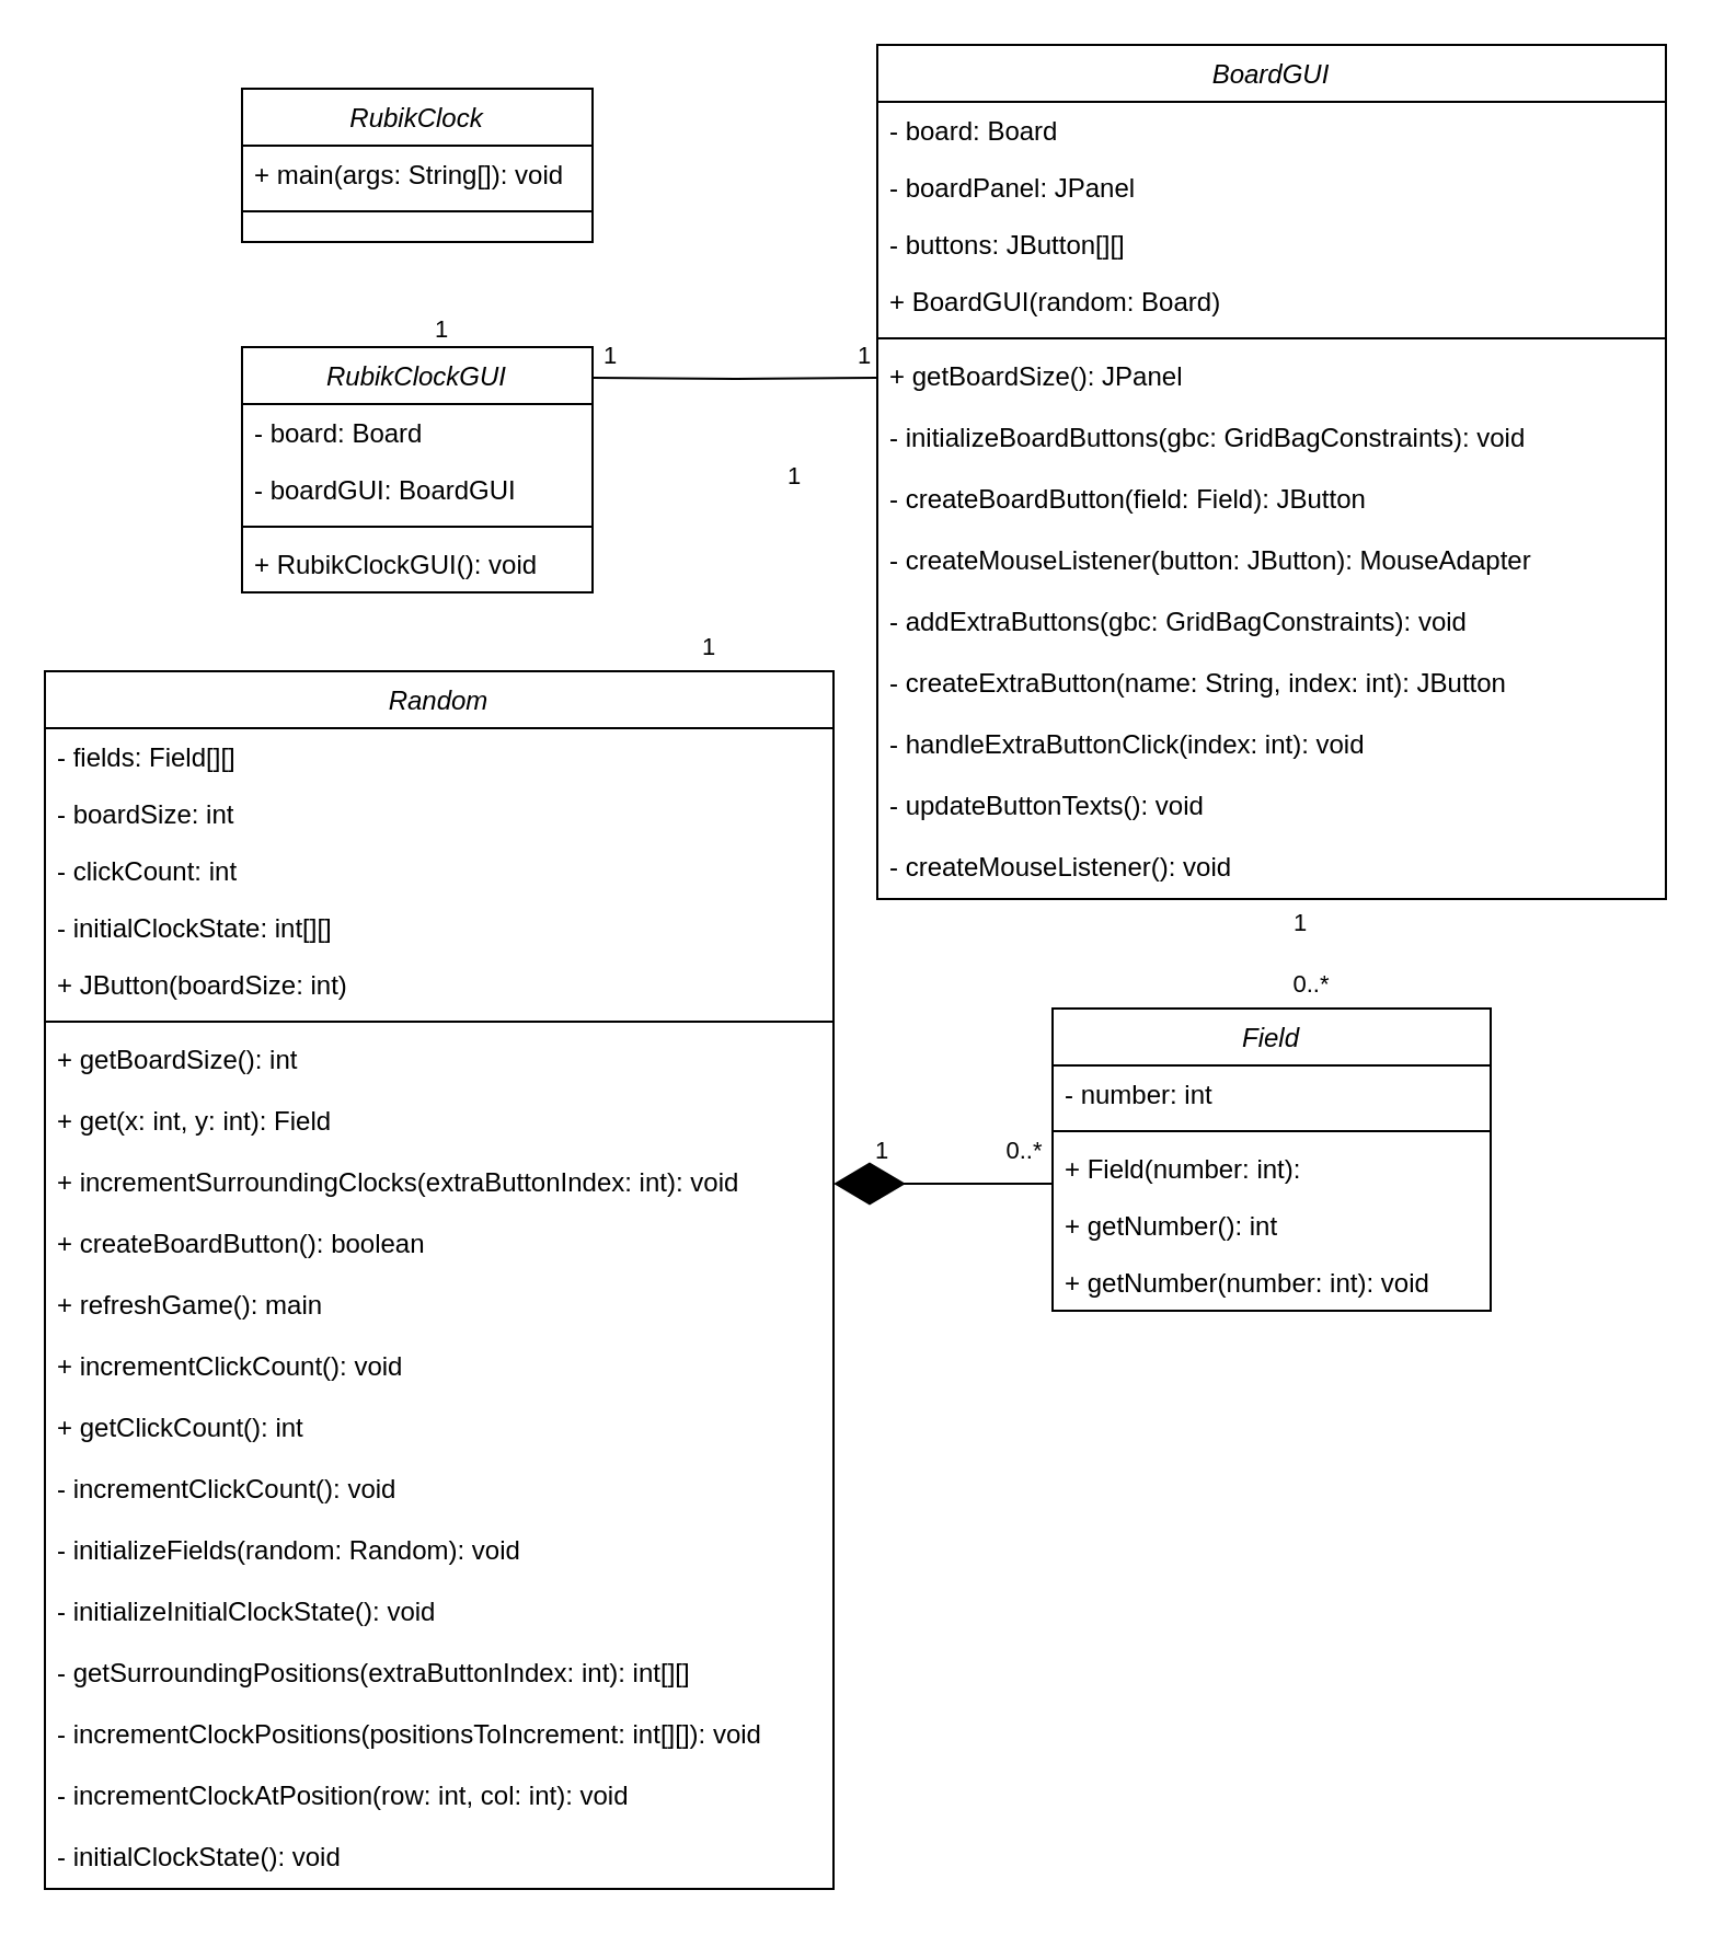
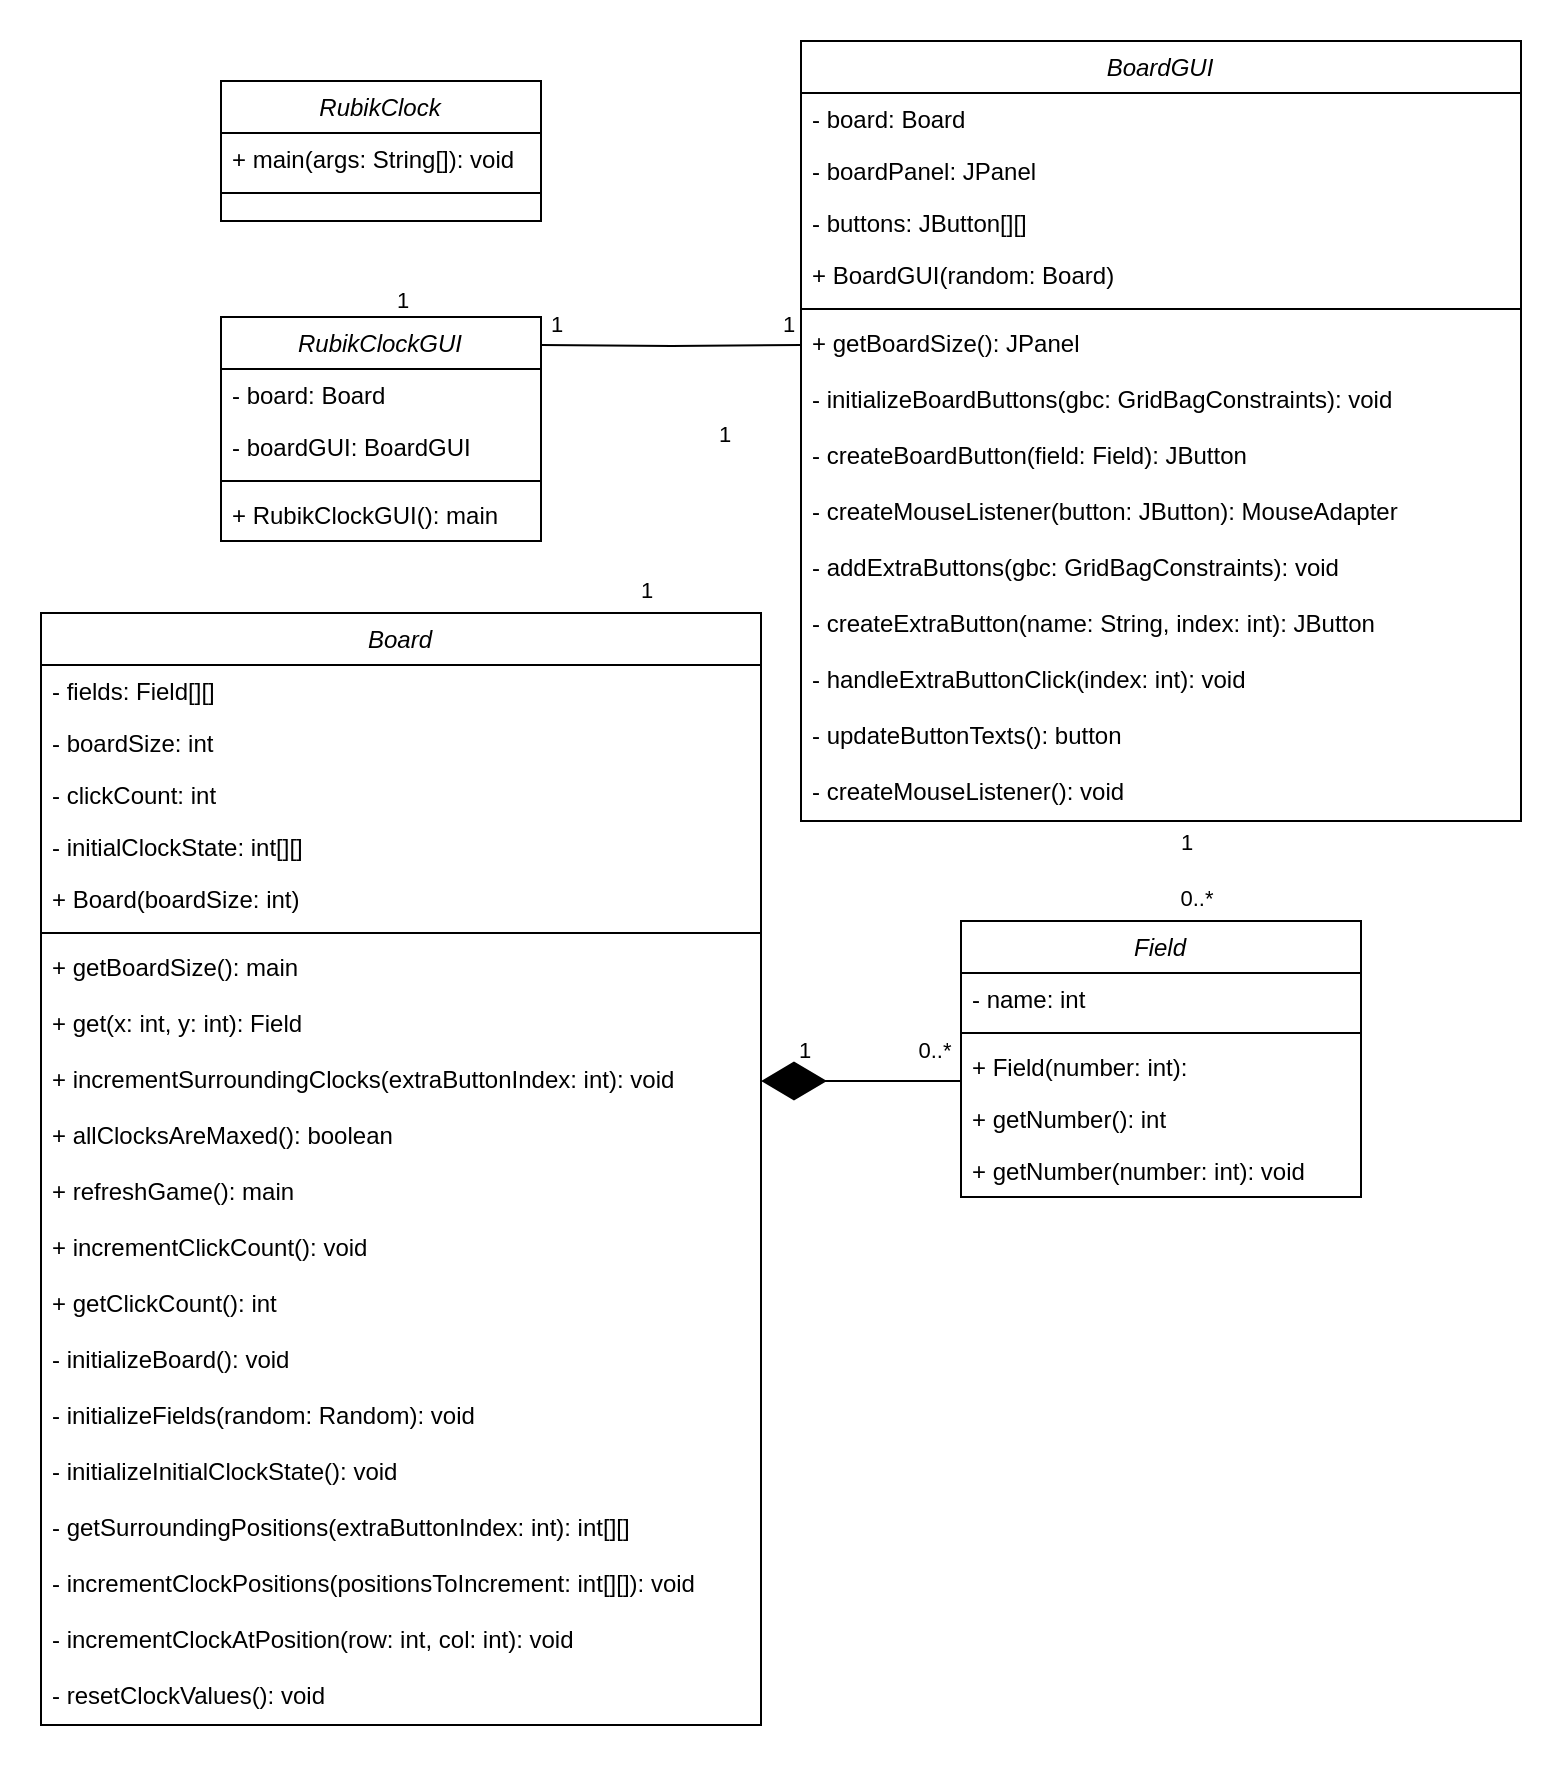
- <mxCell id="9" value=" + RubikClockGUI(): void " style="text;align=left;verticalAlign=top;spacingLeft=4;spacingRight=4;overflow=hidden;rotatable=0;points=[[0,0.5],[1,0.5]];portConstraint=eastwest;" vertex="1" parent="5"><mxGeometry y="86" width="160" height="26" as="geometry" /></mxCell>
+ <mxCell id="9" value=" + RubikClockGUI(): main " style="text;align=left;verticalAlign=top;spacingLeft=4;spacingRight=4;overflow=hidden;rotatable=0;points=[[0,0.5],[1,0.5]];portConstraint=eastwest;" vertex="1" parent="5"><mxGeometry y="86" width="160" height="26" as="geometry" /></mxCell>
- <mxCell id="31" value="    Random    " style="swimlane;fontStyle=2;align=center;verticalAlign=top;childLayout=stackLayout;horizontal=1;startSize=26;horizontalStack=0;resizeParent=1;resizeLast=0;collapsible=1;marginBottom=0;rounded=0;shadow=0;strokeWidth=1;" vertex="1" parent="1"><mxGeometry x="20" y="306" width="360" height="556" as="geometry"><mxRectangle x="230" y="140" width="160" height="26" as="alternateBounds" /></mxGeometry></mxCell>
+ <mxCell id="31" value="    Board    " style="swimlane;fontStyle=2;align=center;verticalAlign=top;childLayout=stackLayout;horizontal=1;startSize=26;horizontalStack=0;resizeParent=1;resizeLast=0;collapsible=1;marginBottom=0;rounded=0;shadow=0;strokeWidth=1;" vertex="1" parent="1"><mxGeometry x="20" y="306" width="360" height="556" as="geometry"><mxRectangle x="230" y="140" width="160" height="26" as="alternateBounds" /></mxGeometry></mxCell>
- <mxCell id="23" value=" - updateButtonTexts(): void   " style="text;align=left;verticalAlign=top;spacingLeft=4;spacingRight=4;overflow=hidden;rotatable=0;points=[[0,0.5],[1,0.5]];portConstraint=eastwest;" vertex="1" parent="10"><mxGeometry y="334" width="360" height="28" as="geometry" /></mxCell>
+ <mxCell id="23" value=" - updateButtonTexts(): button   " style="text;align=left;verticalAlign=top;spacingLeft=4;spacingRight=4;overflow=hidden;rotatable=0;points=[[0,0.5],[1,0.5]];portConstraint=eastwest;" vertex="1" parent="10"><mxGeometry y="334" width="360" height="28" as="geometry" /></mxCell>
- <mxCell id="36" value=" + JButton(boardSize: int)" style="text;align=left;verticalAlign=top;spacingLeft=4;spacingRight=4;overflow=hidden;rotatable=0;points=[[0,0.5],[1,0.5]];portConstraint=eastwest;" vertex="1" parent="31"><mxGeometry y="130" width="360" height="26" as="geometry" /></mxCell>
+ <mxCell id="36" value=" + Board(boardSize: int)" style="text;align=left;verticalAlign=top;spacingLeft=4;spacingRight=4;overflow=hidden;rotatable=0;points=[[0,0.5],[1,0.5]];portConstraint=eastwest;" vertex="1" parent="31"><mxGeometry y="130" width="360" height="26" as="geometry" /></mxCell>
- <mxCell id="38" value=" + getBoardSize(): int   " style="text;align=left;verticalAlign=top;spacingLeft=4;spacingRight=4;overflow=hidden;rotatable=0;points=[[0,0.5],[1,0.5]];portConstraint=eastwest;" vertex="1" parent="31"><mxGeometry y="164" width="360" height="28" as="geometry" /></mxCell>
+ <mxCell id="38" value=" + getBoardSize(): main   " style="text;align=left;verticalAlign=top;spacingLeft=4;spacingRight=4;overflow=hidden;rotatable=0;points=[[0,0.5],[1,0.5]];portConstraint=eastwest;" vertex="1" parent="31"><mxGeometry y="164" width="360" height="28" as="geometry" /></mxCell>
- <mxCell id="26" value="- number: int " style="text;align=left;verticalAlign=top;spacingLeft=4;spacingRight=4;overflow=hidden;rotatable=0;points=[[0,0.5],[1,0.5]];portConstraint=eastwest;" vertex="1" parent="25"><mxGeometry y="26" width="200" height="26" as="geometry" /></mxCell>
+ <mxCell id="26" value="- name: int " style="text;align=left;verticalAlign=top;spacingLeft=4;spacingRight=4;overflow=hidden;rotatable=0;points=[[0,0.5],[1,0.5]];portConstraint=eastwest;" vertex="1" parent="25"><mxGeometry y="26" width="200" height="26" as="geometry" /></mxCell>
- <mxCell id="41" value=" + createBoardButton(): boolean " style="text;align=left;verticalAlign=top;spacingLeft=4;spacingRight=4;overflow=hidden;rotatable=0;points=[[0,0.5],[1,0.5]];portConstraint=eastwest;" vertex="1" parent="31"><mxGeometry y="248" width="360" height="28" as="geometry" /></mxCell>
+ <mxCell id="41" value=" + allClocksAreMaxed(): boolean " style="text;align=left;verticalAlign=top;spacingLeft=4;spacingRight=4;overflow=hidden;rotatable=0;points=[[0,0.5],[1,0.5]];portConstraint=eastwest;" vertex="1" parent="31"><mxGeometry y="248" width="360" height="28" as="geometry" /></mxCell>
- <mxCell id="45" value="  - incrementClickCount(): void      " style="text;align=left;verticalAlign=top;spacingLeft=4;spacingRight=4;overflow=hidden;rotatable=0;points=[[0,0.5],[1,0.5]];portConstraint=eastwest;" vertex="1" parent="31"><mxGeometry y="360" width="360" height="28" as="geometry" /></mxCell>
+ <mxCell id="45" value="  - initializeBoard(): void      " style="text;align=left;verticalAlign=top;spacingLeft=4;spacingRight=4;overflow=hidden;rotatable=0;points=[[0,0.5],[1,0.5]];portConstraint=eastwest;" vertex="1" parent="31"><mxGeometry y="360" width="360" height="28" as="geometry" /></mxCell>
- <mxCell id="51" value=" - initialClockState(): void  " style="text;align=left;verticalAlign=top;spacingLeft=4;spacingRight=4;overflow=hidden;rotatable=0;points=[[0,0.5],[1,0.5]];portConstraint=eastwest;" vertex="1" parent="31"><mxGeometry y="528" width="360" height="28" as="geometry" /></mxCell>
+ <mxCell id="51" value=" - resetClockValues(): void  " style="text;align=left;verticalAlign=top;spacingLeft=4;spacingRight=4;overflow=hidden;rotatable=0;points=[[0,0.5],[1,0.5]];portConstraint=eastwest;" vertex="1" parent="31"><mxGeometry y="528" width="360" height="28" as="geometry" /></mxCell>
